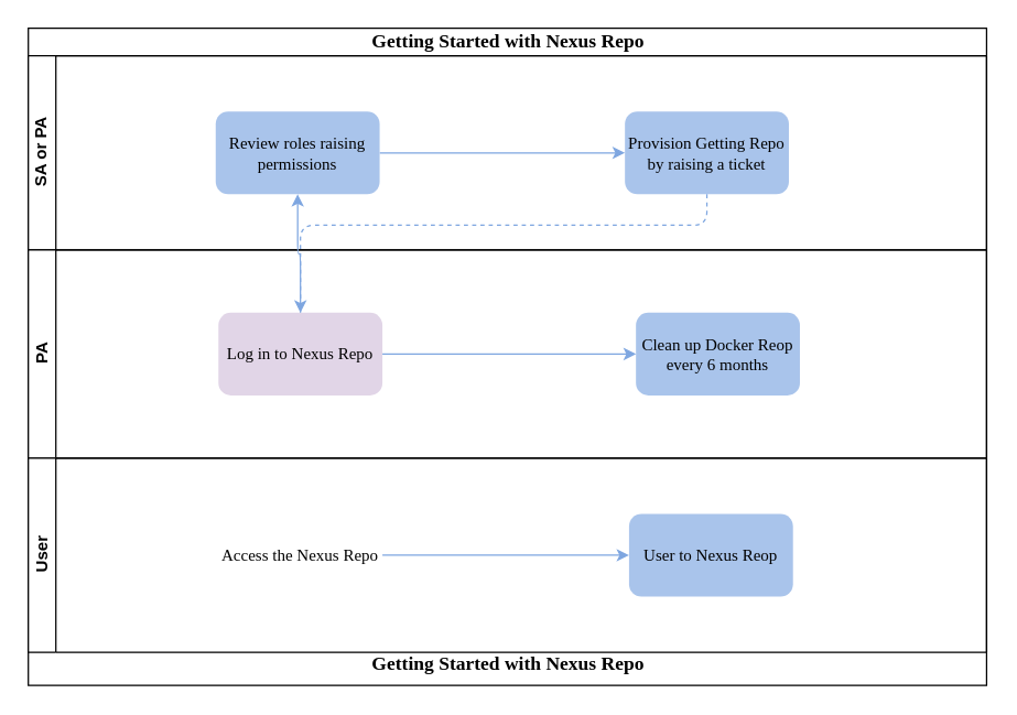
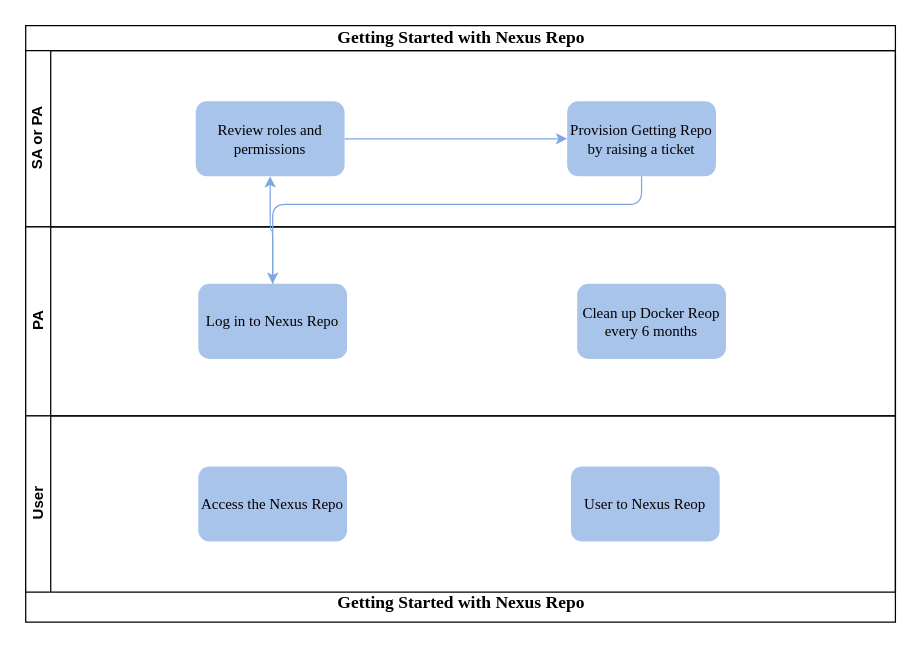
- <mxCell id="5" value="&lt;span style=&quot;font-size: 12px;&quot;&gt;Review roles raising permissions&lt;/span&gt;" style="rounded=1;whiteSpace=wrap;html=1;fontFamily=Verdana;fontSize=8;align=center;fillColor=#A9C4EB;strokeColor=none;" parent="3" vertex="1"><mxGeometry x="136" y="40.5" width="119" height="60" as="geometry" /></mxCell>
+ <mxCell id="5" value="&lt;span style=&quot;font-size: 12px;&quot;&gt;Review roles and permissions&lt;/span&gt;" style="rounded=1;whiteSpace=wrap;html=1;fontFamily=Verdana;fontSize=8;align=center;fillColor=#A9C4EB;strokeColor=none;" parent="3" vertex="1"><mxGeometry x="136" y="40.5" width="119" height="60" as="geometry" /></mxCell>
- <mxCell id="16" value="" style="edgeStyle=orthogonalEdgeStyle;rounded=1;orthogonalLoop=1;jettySize=auto;html=1;entryX=0.5;entryY=0;entryDx=0;entryDy=0;strokeColor=#7EA6E0;dashed=1;" edge="1" parent="2" source="6" target="8"><mxGeometry relative="1" as="geometry"><Array as="points"><mxPoint x="493" y="143" /><mxPoint x="198" y="143" /></Array></mxGeometry></mxCell>
+ <mxCell id="16" value="" style="edgeStyle=orthogonalEdgeStyle;rounded=1;orthogonalLoop=1;jettySize=auto;html=1;entryX=0.5;entryY=0;entryDx=0;entryDy=0;strokeColor=#7EA6E0;" edge="1" parent="2" source="6" target="8"><mxGeometry relative="1" as="geometry"><Array as="points"><mxPoint x="493" y="143" /><mxPoint x="198" y="143" /></Array></mxGeometry></mxCell>
- <mxCell id="8" value="&lt;span style=&quot;font-size: 12px;&quot;&gt;Log in to Nexus Repo&lt;/span&gt;" style="rounded=1;whiteSpace=wrap;html=1;fontFamily=Verdana;fontSize=8;align=center;fillColor=#e1d5e7;strokeColor=none;" parent="7" vertex="1"><mxGeometry x="138" y="45.5" width="119" height="60" as="geometry" /></mxCell>
+ <mxCell id="8" value="&lt;span style=&quot;font-size: 12px;&quot;&gt;Log in to Nexus Repo&lt;/span&gt;" style="rounded=1;whiteSpace=wrap;html=1;fontFamily=Verdana;fontSize=8;align=center;fillColor=#A9C4EB;strokeColor=none;" parent="7" vertex="1"><mxGeometry x="138" y="45.5" width="119" height="60" as="geometry" /></mxCell>
- <mxCell id="10" value="" style="edgeStyle=orthogonalEdgeStyle;rounded=1;orthogonalLoop=1;jettySize=auto;html=1;fontSize=12;strokeColor=#7EA6E0;entryX=0;entryY=0.5;entryDx=0;entryDy=0;exitX=1;exitY=0.5;exitDx=0;exitDy=0;" parent="7" source="8" target="9" edge="1"><mxGeometry relative="1" as="geometry" /></mxCell>
- <mxCell id="13" value="&lt;span style=&quot;font-size: 12px;&quot;&gt;Access the Nexus Repo&lt;/span&gt;" style="rounded=1;whiteSpace=wrap;html=1;fontFamily=Verdana;fontSize=8;align=center;fillColor=#ffffff;strokeColor=none;" parent="11" vertex="1"><mxGeometry x="138" y="40.5" width="119" height="60" as="geometry" /></mxCell>
+ <mxCell id="13" value="&lt;span style=&quot;font-size: 12px;&quot;&gt;Access the Nexus Repo&lt;/span&gt;" style="rounded=1;whiteSpace=wrap;html=1;fontFamily=Verdana;fontSize=8;align=center;fillColor=#A9C4EB;strokeColor=none;" parent="11" vertex="1"><mxGeometry x="138" y="40.5" width="119" height="60" as="geometry" /></mxCell>
- <mxCell id="14" value="" style="edgeStyle=orthogonalEdgeStyle;rounded=1;orthogonalLoop=1;jettySize=auto;html=1;strokeColor=#7EA6E0;" parent="11" source="13" target="12" edge="1"><mxGeometry relative="1" as="geometry" /></mxCell>
